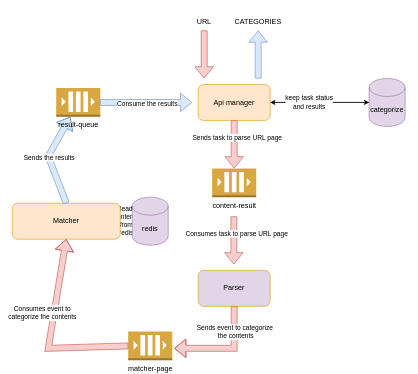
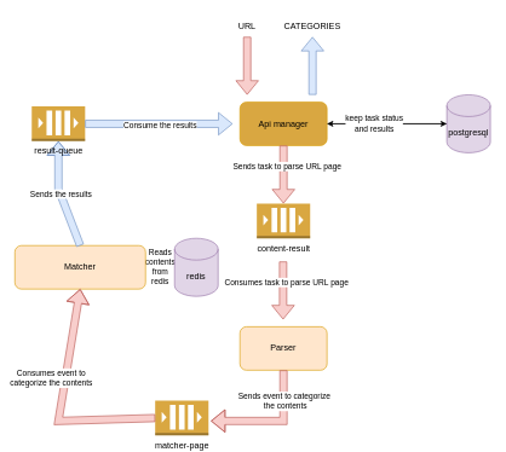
- <mxCell id="27" value="result-queue" style="outlineConnect=0;dashed=0;verticalLabelPosition=bottom;verticalAlign=top;align=center;html=1;shape=mxgraph.aws3.queue;fillColor=#D9A741;gradientColor=none;" vertex="1" parent="1"><mxGeometry x="93.25" y="146" width="73.5" height="48" as="geometry" /></mxCell>
+ <mxCell id="27" value="result-queue" style="outlineConnect=0;dashed=0;verticalLabelPosition=bottom;verticalAlign=top;align=center;html=1;shape=mxgraph.aws3.queue;fillColor=#D9A741;gradientColor=none;" vertex="1" parent="1"><mxGeometry x="43.25" y="146" width="73.5" height="48" as="geometry" /></mxCell>
- <mxCell id="3" value="Api manager" style="rounded=1;whiteSpace=wrap;html=1;fillColor=#ffe6cc;strokeColor=#d79b00;" vertex="1" parent="1"><mxGeometry x="330" y="140" width="120" height="60" as="geometry" /></mxCell>
+ <mxCell id="3" value="Api manager" style="rounded=1;whiteSpace=wrap;html=1;fillColor=#d9a741;strokeColor=#d79b00;" vertex="1" parent="1"><mxGeometry x="330" y="140" width="120" height="60" as="geometry" /></mxCell>
- <mxCell id="12" value="categorize" style="shape=cylinder3;whiteSpace=wrap;html=1;boundedLbl=1;backgroundOutline=1;size=15;fillColor=#e1d5e7;strokeColor=#9673a6;" vertex="1" parent="1"><mxGeometry x="615" y="130" width="60" height="80" as="geometry" /></mxCell>
+ <mxCell id="12" value="postgresql" style="shape=cylinder3;whiteSpace=wrap;html=1;boundedLbl=1;backgroundOutline=1;size=15;fillColor=#e1d5e7;strokeColor=#9673a6;" vertex="1" parent="1"><mxGeometry x="615" y="130" width="60" height="80" as="geometry" /></mxCell>
- <mxCell id="14" value="redis" style="shape=cylinder3;whiteSpace=wrap;html=1;boundedLbl=1;backgroundOutline=1;size=15;fillColor=#e1d5e7;strokeColor=#9673a6;" vertex="1" parent="1"><mxGeometry x="220" y="328" width="60" height="80" as="geometry" /></mxCell>
+ <mxCell id="14" value="redis" style="shape=cylinder3;whiteSpace=wrap;html=1;boundedLbl=1;backgroundOutline=1;size=15;fillColor=#e1d5e7;strokeColor=#9673a6;" vertex="1" parent="1"><mxGeometry x="240" y="328" width="60" height="80" as="geometry" /></mxCell>
- <mxCell id="8" value="Parser" style="rounded=1;whiteSpace=wrap;html=1;fillColor=#e1d5e7;strokeColor=#d79b00;" vertex="1" parent="1"><mxGeometry x="330" y="450" width="120" height="60" as="geometry" /></mxCell>
+ <mxCell id="8" value="Parser" style="rounded=1;whiteSpace=wrap;html=1;fillColor=#ffe6cc;strokeColor=#d79b00;" vertex="1" parent="1"><mxGeometry x="330" y="450" width="120" height="60" as="geometry" /></mxCell>
